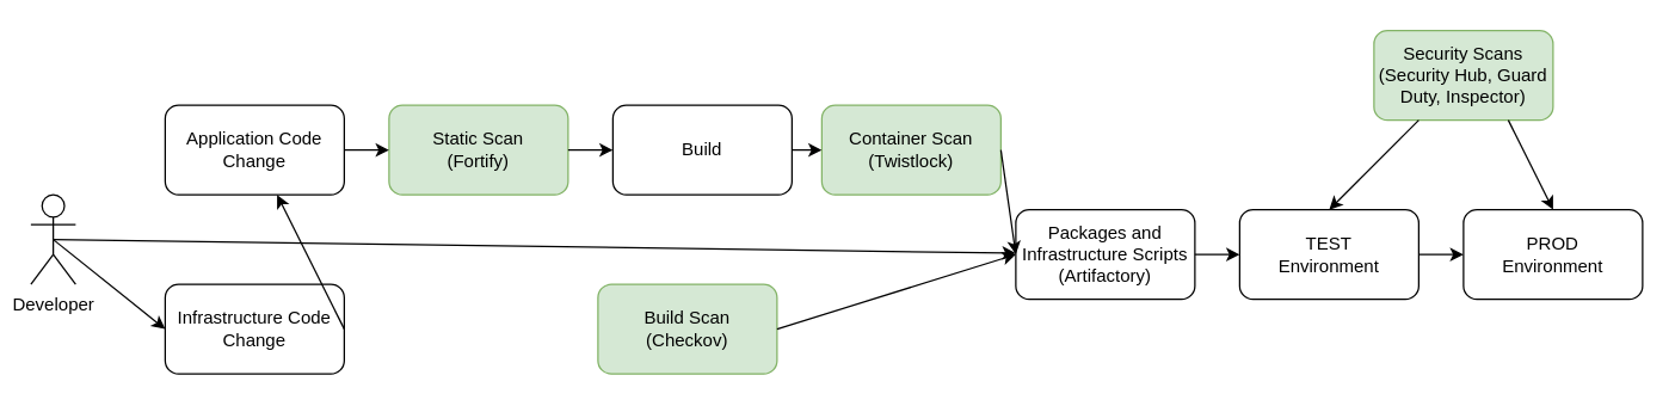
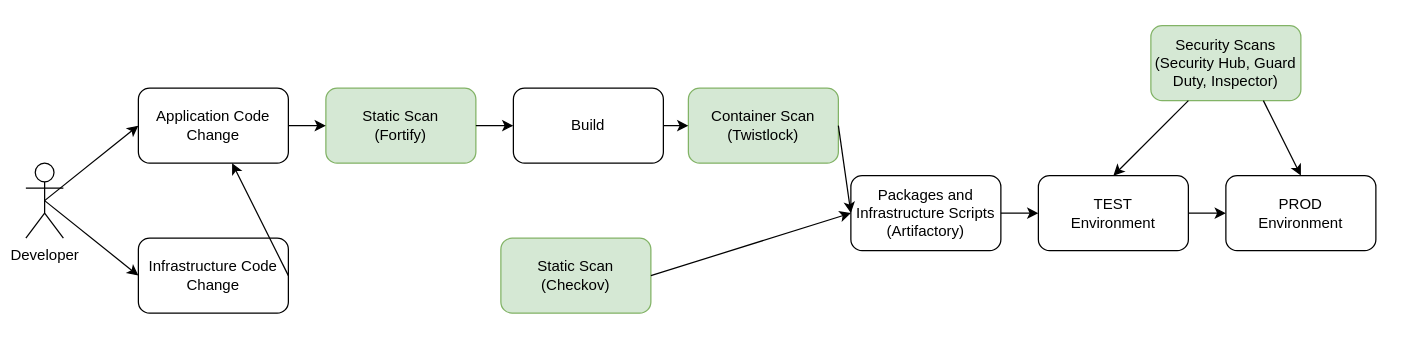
- <mxCell id="4" style="rounded=0;orthogonalLoop=1;jettySize=auto;html=1;exitX=0.5;exitY=0.5;exitDx=0;exitDy=0;exitPerimeter=0;" edge="1" parent="1" source="5" target="14"><mxGeometry relative="1" as="geometry" /></mxCell>
+ <mxCell id="4" style="rounded=0;orthogonalLoop=1;jettySize=auto;html=1;exitX=0.5;exitY=0.5;exitDx=0;exitDy=0;exitPerimeter=0;entryX=0;entryY=0.5;entryDx=0;entryDy=0;" edge="1" parent="1" source="5" target="2"><mxGeometry relative="1" as="geometry" /></mxCell>
- <mxCell id="7" value="Build Scan&lt;br&gt;(Checkov)" style="rounded=1;whiteSpace=wrap;html=1;fillColor=#d5e8d4;strokeColor=#82b366;" vertex="1" parent="1"><mxGeometry x="400" y="190" width="120" height="60" as="geometry" /></mxCell>
+ <mxCell id="7" value="Static Scan&lt;br&gt;(Checkov)" style="rounded=1;whiteSpace=wrap;html=1;fillColor=#d5e8d4;strokeColor=#82b366;" vertex="1" parent="1"><mxGeometry x="400" y="190" width="120" height="60" as="geometry" /></mxCell>
